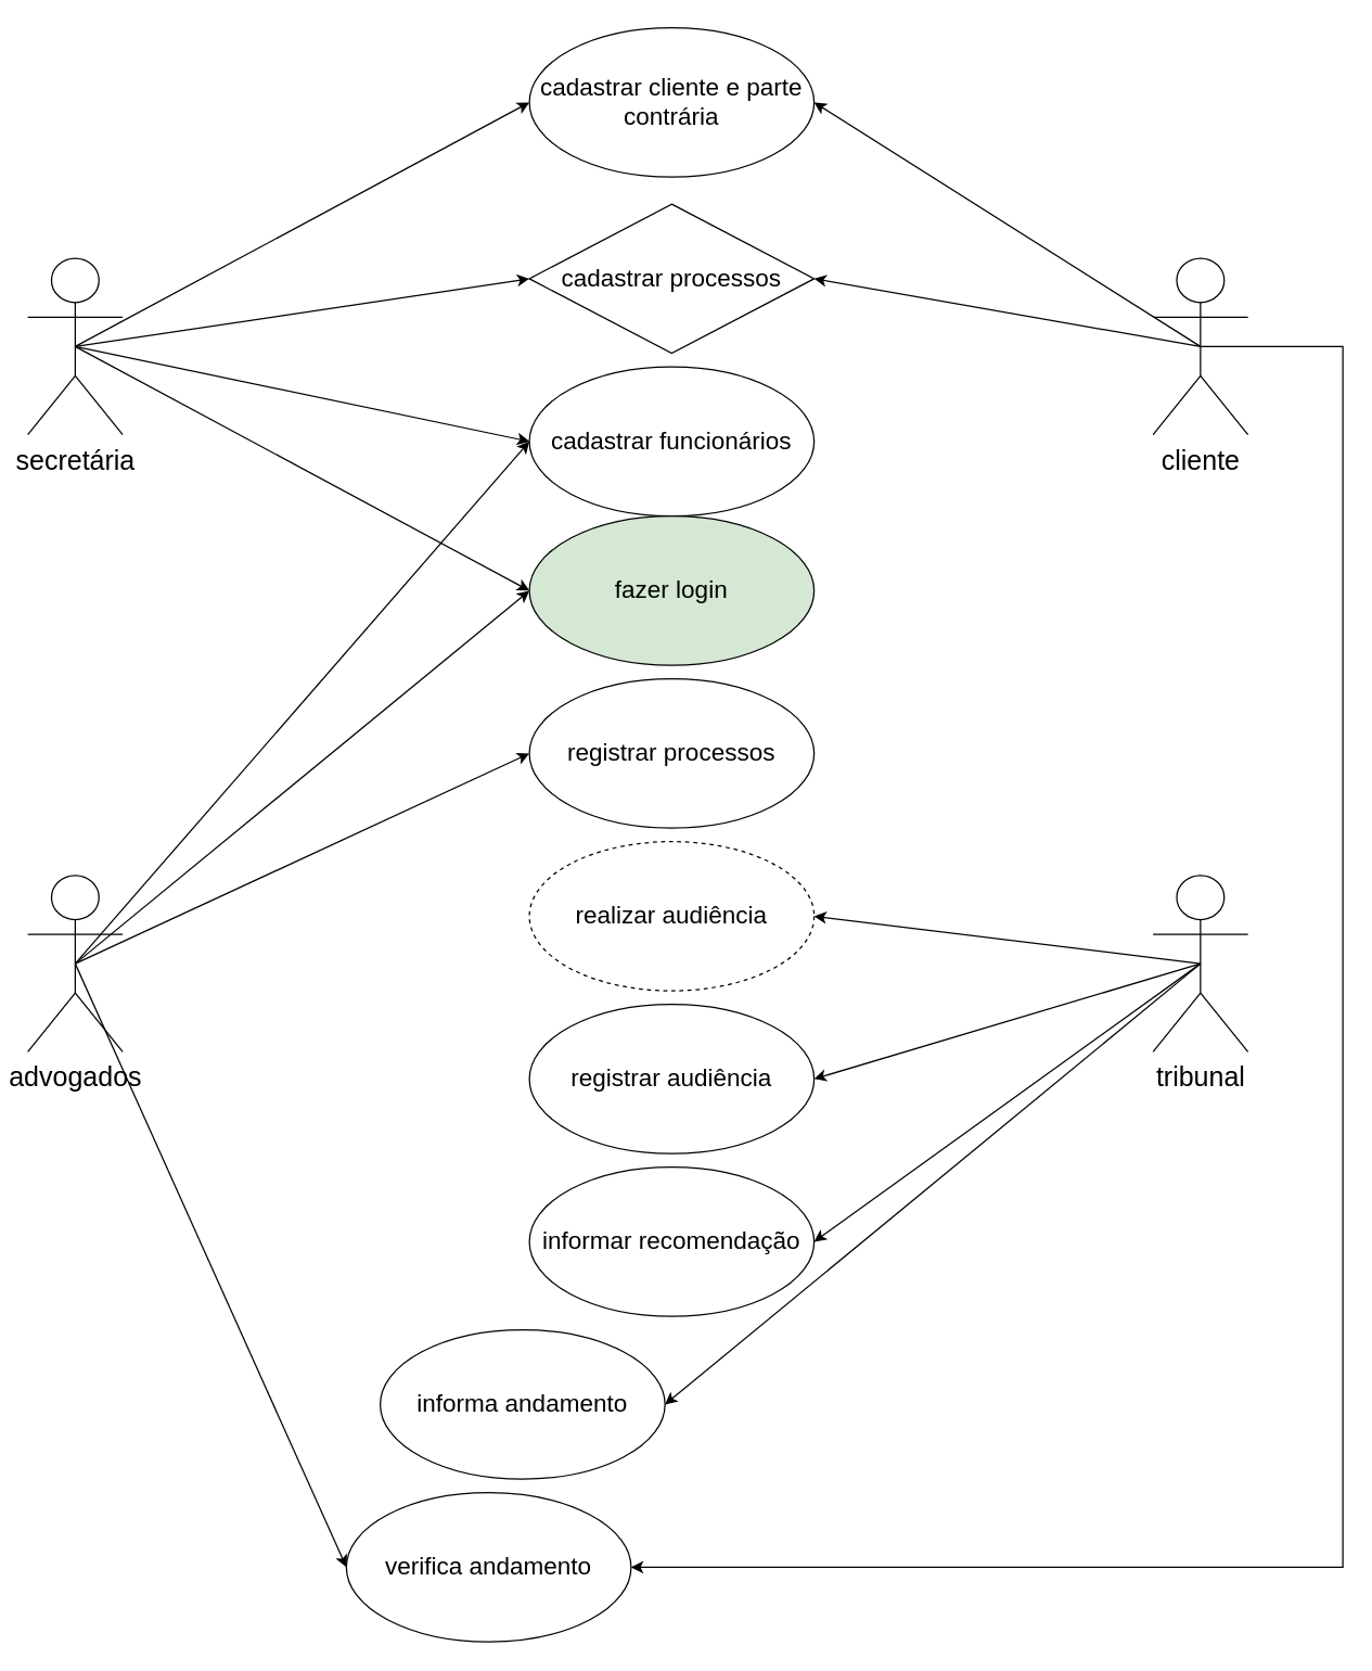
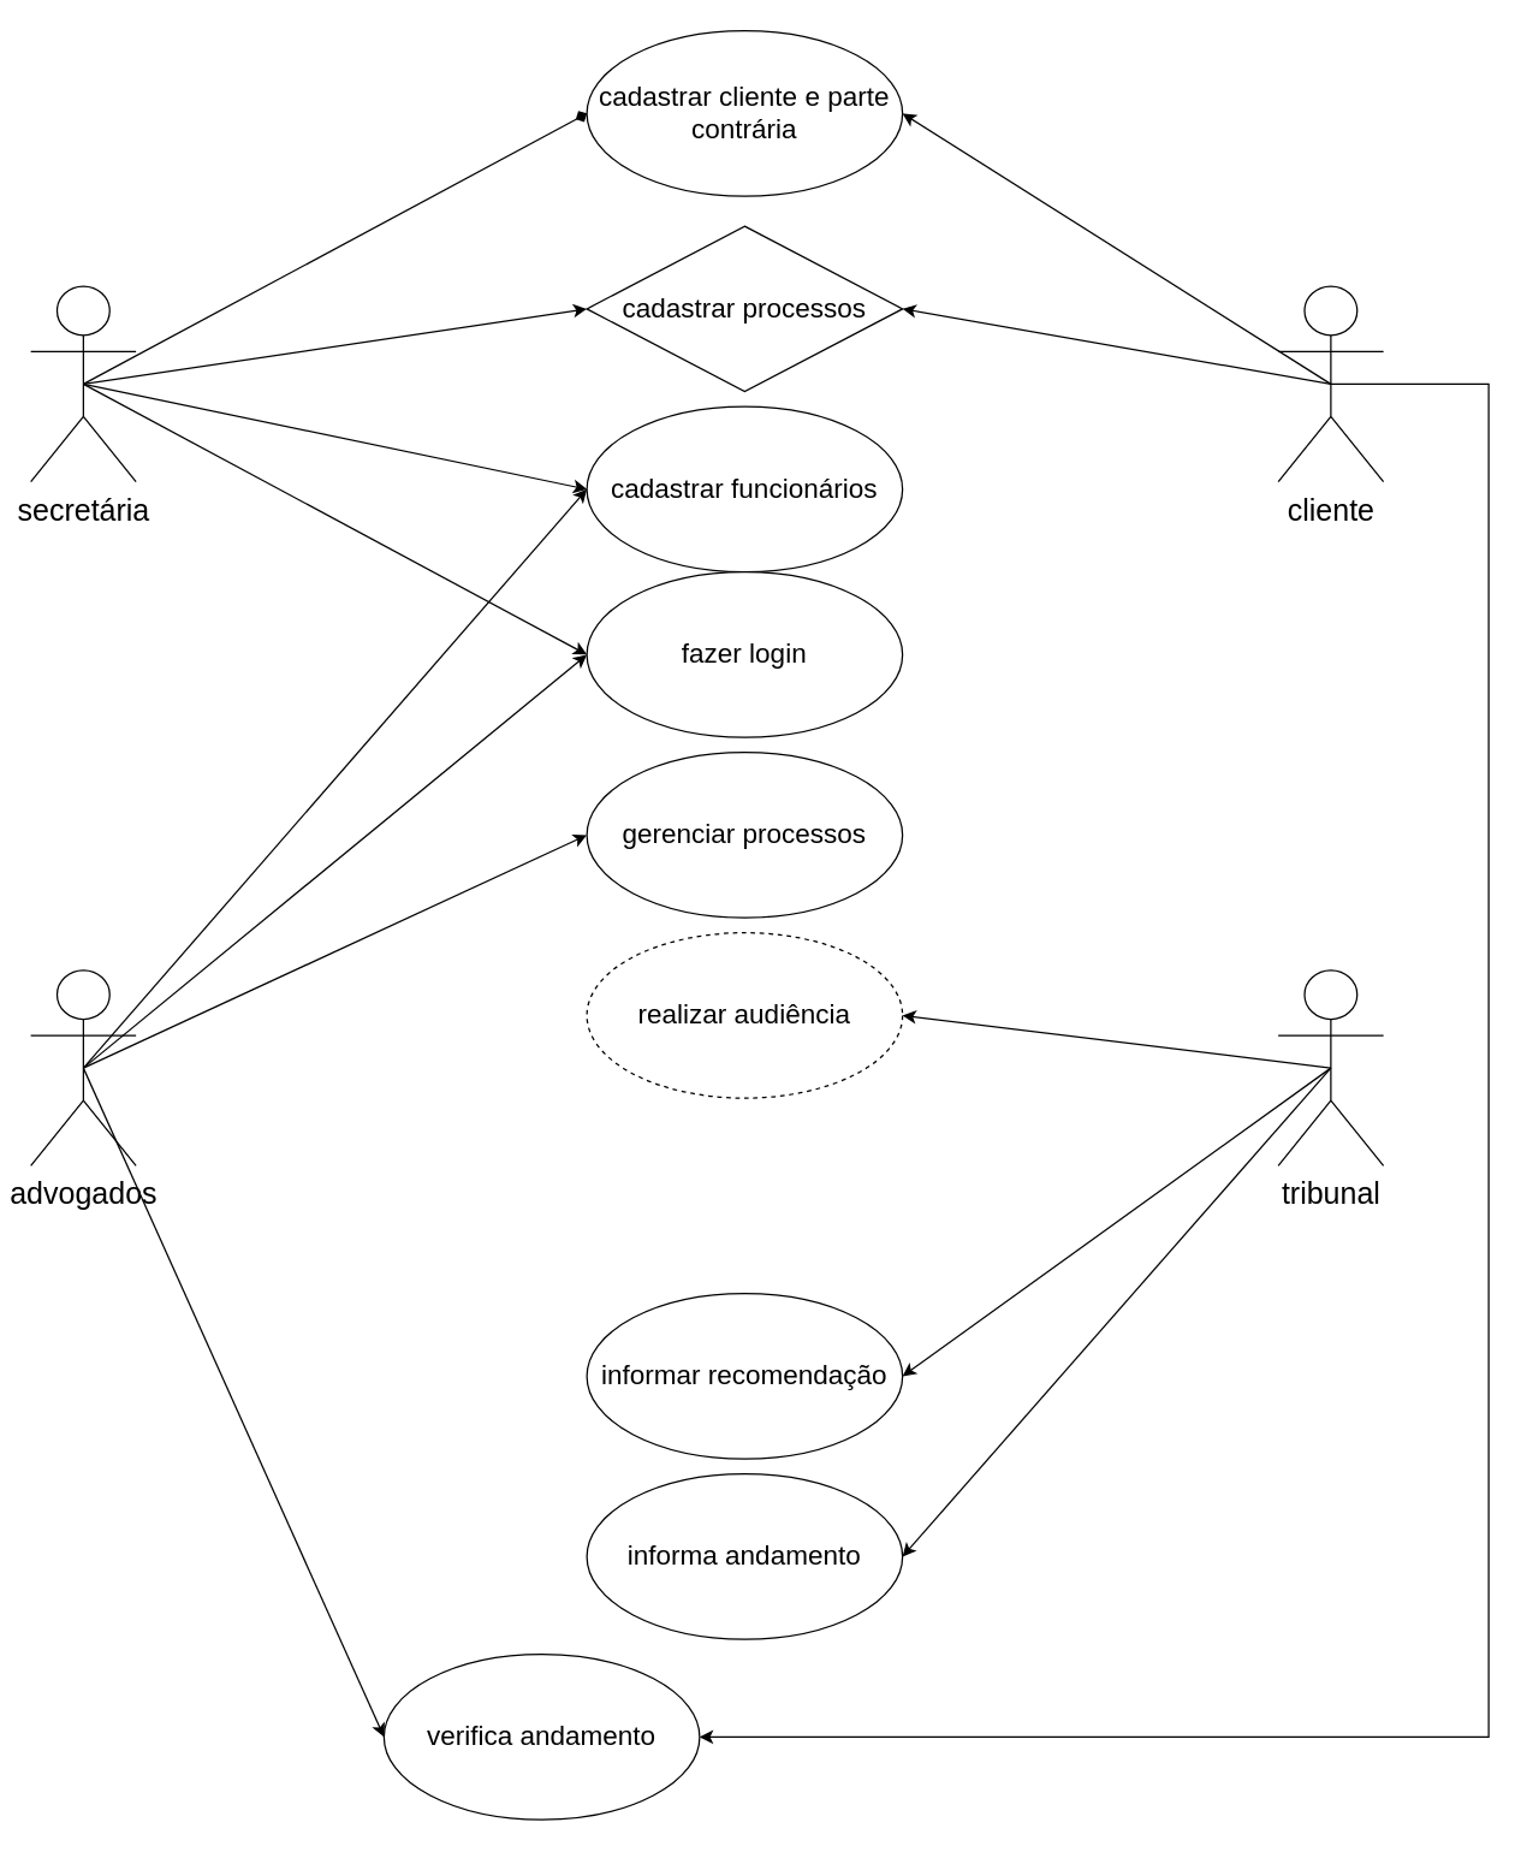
- <mxCell id="3" style="edgeStyle=none;rounded=0;orthogonalLoop=1;jettySize=auto;html=1;exitX=0.5;exitY=0.5;exitDx=0;exitDy=0;exitPerimeter=0;entryX=0;entryY=0.5;entryDx=0;entryDy=0;fontSize=18;" edge="1" parent="1" source="7" target="2"><mxGeometry relative="1" as="geometry"><mxPoint x="110" y="145" as="targetPoint" /></mxGeometry></mxCell>
+ <mxCell id="3" style="edgeStyle=none;rounded=0;orthogonalLoop=1;jettySize=auto;html=1;exitX=0.5;exitY=0.5;exitDx=0;exitDy=0;exitPerimeter=0;entryX=0;entryY=0.5;entryDx=0;entryDy=0;fontSize=18;endArrow=diamond;" edge="1" parent="1" source="7" target="2"><mxGeometry relative="1" as="geometry"><mxPoint x="110" y="145" as="targetPoint" /></mxGeometry></mxCell>
- <mxCell id="30" value="&lt;span style=&quot;font-size: 18px&quot;&gt;fazer login&lt;/span&gt;" style="ellipse;whiteSpace=wrap;html=1;fillColor=#d5e8d4;" vertex="1" parent="1"><mxGeometry x="390" y="380" width="210" height="110" as="geometry" /></mxCell>
+ <mxCell id="30" value="&lt;span style=&quot;font-size: 18px&quot;&gt;fazer login&lt;/span&gt;" style="ellipse;whiteSpace=wrap;html=1;" vertex="1" parent="1"><mxGeometry x="390" y="380" width="210" height="110" as="geometry" /></mxCell>
- <mxCell id="27" value="&lt;span style=&quot;font-size: 18px&quot;&gt;registrar processos&lt;/span&gt;" style="ellipse;whiteSpace=wrap;html=1;" vertex="1" parent="1"><mxGeometry x="390" y="500" width="210" height="110" as="geometry" /></mxCell>
+ <mxCell id="27" value="&lt;span style=&quot;font-size: 18px&quot;&gt;gerenciar processos&lt;/span&gt;" style="ellipse;whiteSpace=wrap;html=1;" vertex="1" parent="1"><mxGeometry x="390" y="500" width="210" height="110" as="geometry" /></mxCell>
- <mxCell id="14" style="edgeStyle=none;rounded=0;orthogonalLoop=1;jettySize=auto;html=1;exitX=0.5;exitY=0.5;exitDx=0;exitDy=0;exitPerimeter=0;entryX=1;entryY=0.5;entryDx=0;entryDy=0;fontSize=18;" edge="1" parent="1" source="17" target="24"><mxGeometry relative="1" as="geometry" /></mxCell>
- <mxCell id="24" value="&lt;font style=&quot;font-size: 18px&quot;&gt;registrar audiência&lt;/font&gt;" style="ellipse;whiteSpace=wrap;html=1;" vertex="1" parent="1"><mxGeometry x="390" y="740" width="210" height="110" as="geometry" /></mxCell>
- <mxCell id="23" value="&lt;span style=&quot;font-size: 18px&quot;&gt;informa andamento&lt;/span&gt;" style="ellipse;whiteSpace=wrap;html=1;" vertex="1" parent="1"><mxGeometry x="280" y="980" width="210" height="110" as="geometry" /></mxCell>
+ <mxCell id="23" value="&lt;span style=&quot;font-size: 18px&quot;&gt;informa andamento&lt;/span&gt;" style="ellipse;whiteSpace=wrap;html=1;" vertex="1" parent="1"><mxGeometry x="390" y="980" width="210" height="110" as="geometry" /></mxCell>
